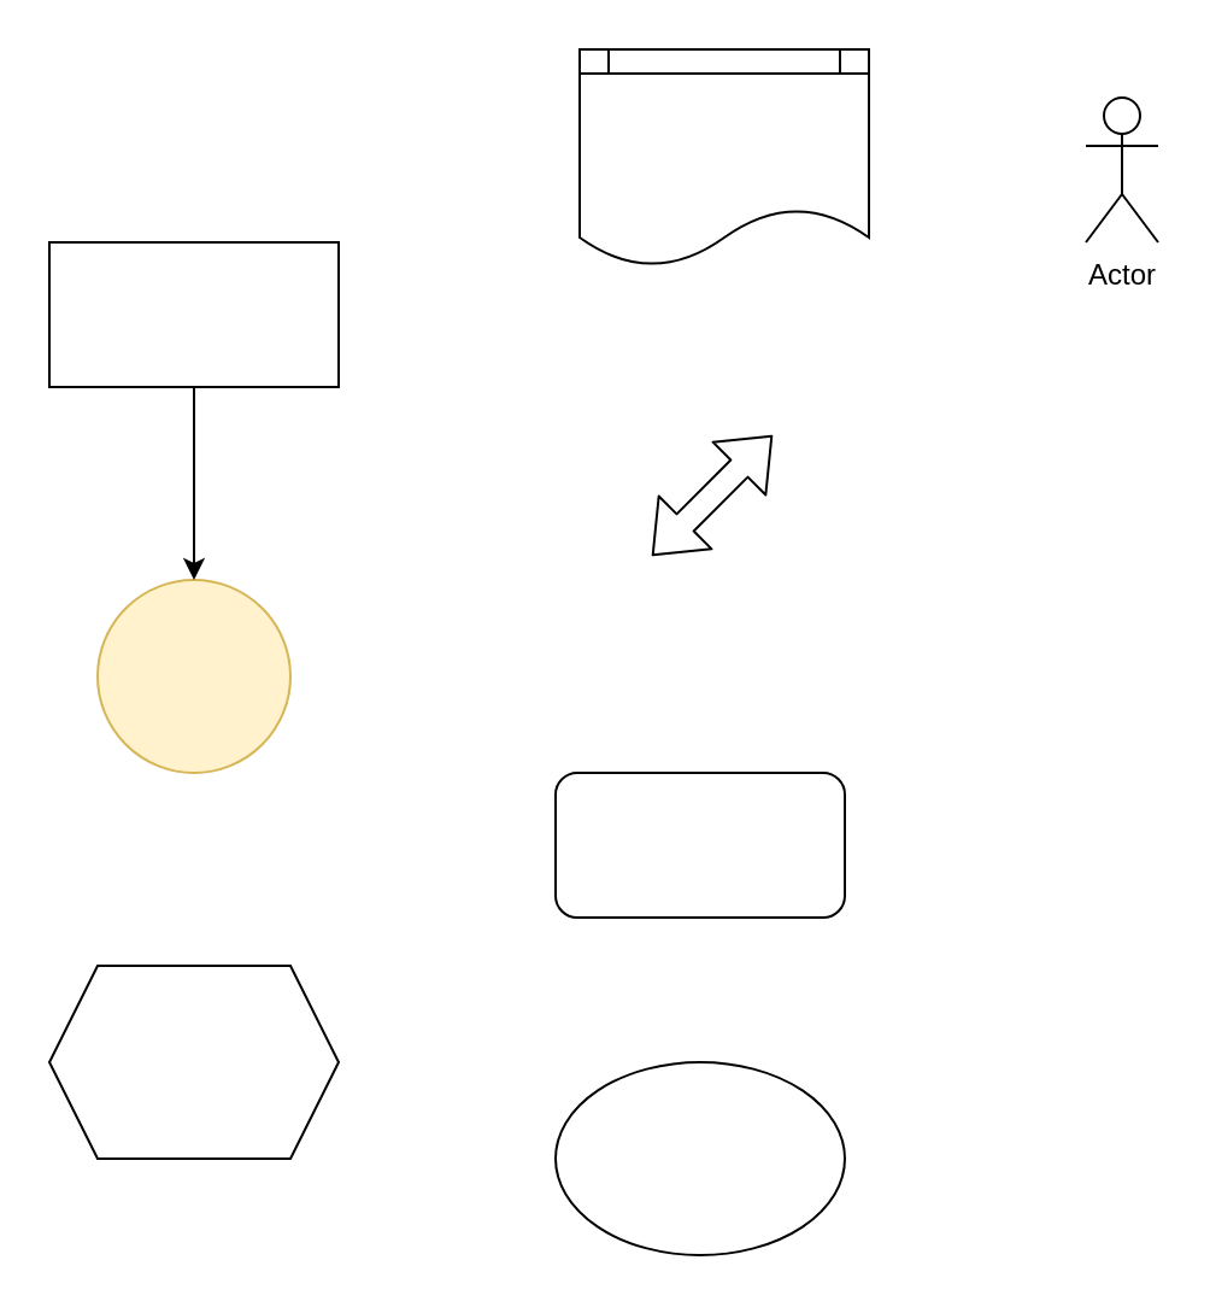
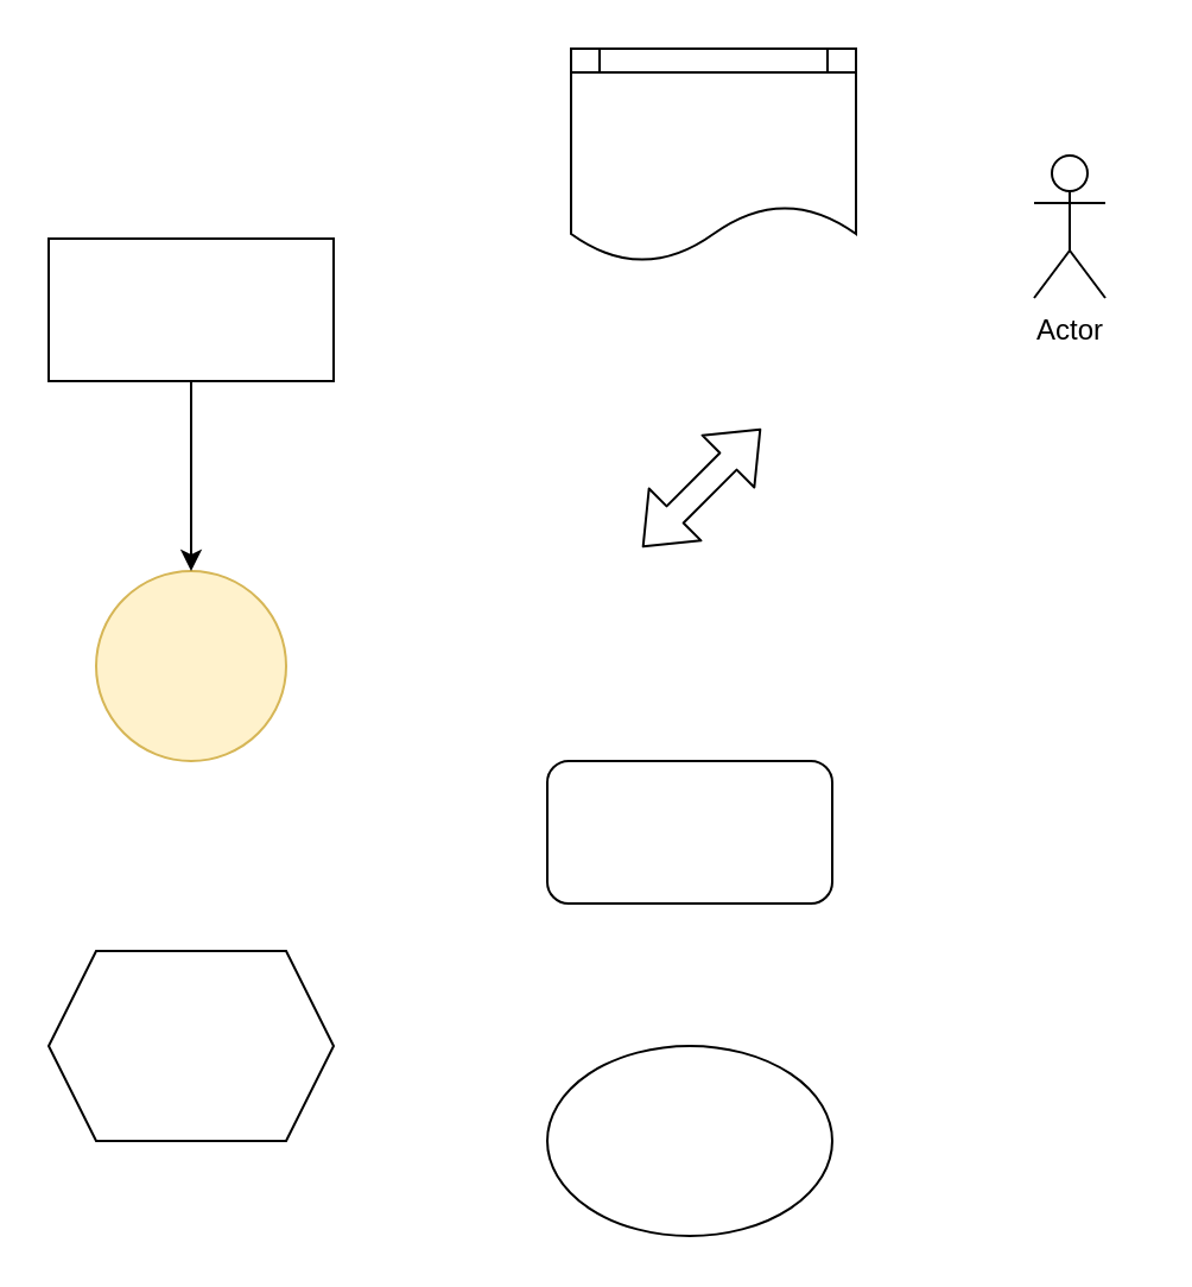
- <mxCell id="11" value="Actor" style="shape=umlActor;verticalLabelPosition=bottom;verticalAlign=top;html=1;" vertex="1" parent="1"><mxGeometry x="450" y="40" width="30" height="60" as="geometry" /></mxCell>
+ <mxCell id="11" value="Actor" style="shape=umlActor;verticalLabelPosition=bottom;verticalAlign=top;html=1;" vertex="1" parent="1"><mxGeometry x="435" y="65" width="30" height="60" as="geometry" /></mxCell>
